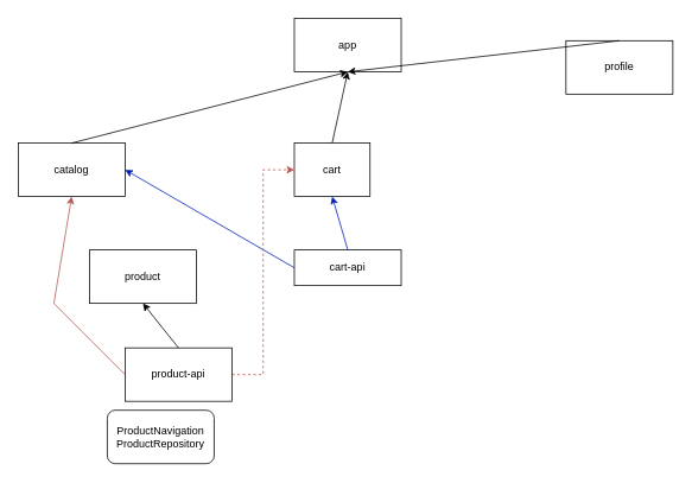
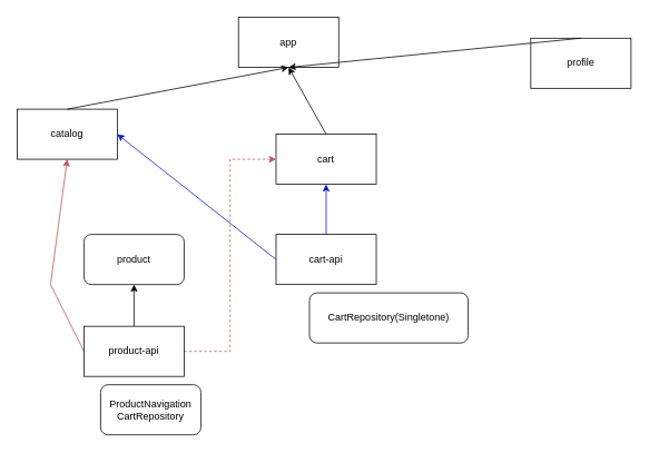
- <mxCell id="2" value="app" style="rounded=0;whiteSpace=wrap;html=1;" parent="1" vertex="1"><mxGeometry x="330" y="20" width="120" height="60" as="geometry" /></mxCell>
+ <mxCell id="2" value="app" style="rounded=0;whiteSpace=wrap;html=1;" parent="1" vertex="1"><mxGeometry x="285" y="20" width="120" height="60" as="geometry" /></mxCell>
- <mxCell id="3" value="catalog" style="rounded=0;whiteSpace=wrap;html=1;" parent="1" vertex="1"><mxGeometry x="20" y="160" width="120" height="60" as="geometry" /></mxCell>
+ <mxCell id="3" value="catalog" style="rounded=0;whiteSpace=wrap;html=1;" parent="1" vertex="1"><mxGeometry x="20" y="130" width="120" height="60" as="geometry" /></mxCell>
- <mxCell id="5" value="cart" style="rounded=0;whiteSpace=wrap;html=1;" parent="1" vertex="1"><mxGeometry x="330" y="160" width="85" height="60" as="geometry" /></mxCell>
+ <mxCell id="5" value="cart" style="rounded=0;whiteSpace=wrap;html=1;" parent="1" vertex="1"><mxGeometry x="330" y="160" width="120" height="60" as="geometry" /></mxCell>
- <mxCell id="10" value="cart-api" style="rounded=0;whiteSpace=wrap;html=1;" parent="1" vertex="1"><mxGeometry x="330" y="280" width="120" height="40" as="geometry" /></mxCell>
+ <mxCell id="10" value="cart-api" style="rounded=0;whiteSpace=wrap;html=1;" parent="1" vertex="1"><mxGeometry x="330" y="280" width="120" height="60" as="geometry" /></mxCell>
- <mxCell id="4" value="product" style="rounded=0;whiteSpace=wrap;html=1;" parent="1" vertex="1"><mxGeometry x="100" y="280" width="120" height="60" as="geometry" /></mxCell>
+ <mxCell id="4" value="product" style="whiteSpace=wrap;html=1;rounded=1;" parent="1" vertex="1"><mxGeometry x="100" y="280" width="120" height="60" as="geometry" /></mxCell>
+ <mxCell id="18" value="CartRepository(Singletone)" style="rounded=1;whiteSpace=wrap;html=1;" parent="1" vertex="1"><mxGeometry x="370" y="350" width="190" height="60" as="geometry" /></mxCell>
- <mxCell id="15" value="product-api" style="rounded=0;whiteSpace=wrap;html=1;" parent="1" vertex="1"><mxGeometry x="140" y="390" width="120" height="60" as="geometry" /></mxCell>
+ <mxCell id="15" value="product-api" style="rounded=0;whiteSpace=wrap;html=1;" parent="1" vertex="1"><mxGeometry x="100" y="390" width="120" height="60" as="geometry" /></mxCell>
- <mxCell id="17" value="ProductNavigation&lt;div&gt;ProductRepository&lt;/div&gt;" style="rounded=1;whiteSpace=wrap;html=1;" parent="1" vertex="1"><mxGeometry x="120" y="460" width="120" height="60" as="geometry" /></mxCell>
+ <mxCell id="17" value="ProductNavigation&lt;div&gt;CartRepository&lt;/div&gt;" style="rounded=1;whiteSpace=wrap;html=1;" parent="1" vertex="1"><mxGeometry x="120" y="460" width="120" height="60" as="geometry" /></mxCell>
